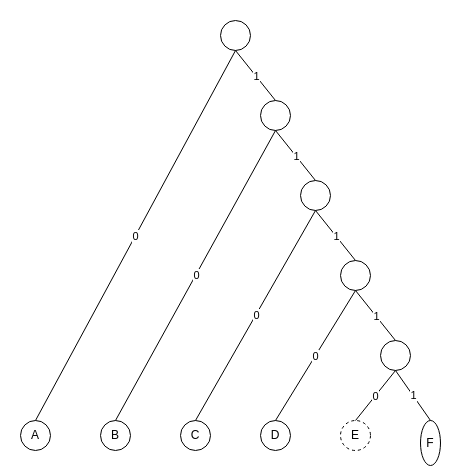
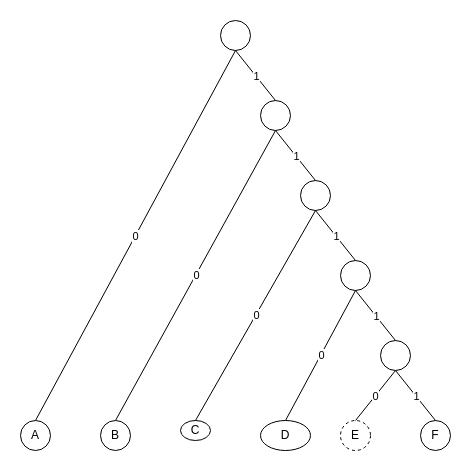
- <mxCell id="4" value="C" style="ellipse;whiteSpace=wrap;html=1;aspect=fixed;" vertex="1" parent="1"><mxGeometry x="180" y="420" width="30" height="30" as="geometry" /></mxCell>
+ <mxCell id="4" value="C" style="ellipse;whiteSpace=wrap;html=1;aspect=fixed;" vertex="1" parent="1"><mxGeometry x="180" y="420" width="30" height="20" as="geometry" /></mxCell>
- <mxCell id="5" value="D" style="ellipse;whiteSpace=wrap;html=1;aspect=fixed;" vertex="1" parent="1"><mxGeometry x="260" y="420" width="30" height="30" as="geometry" /></mxCell>
+ <mxCell id="5" value="D" style="ellipse;whiteSpace=wrap;html=1;aspect=fixed;" vertex="1" parent="1"><mxGeometry x="260" y="420" width="50" height="30" as="geometry" /></mxCell>
- <mxCell id="7" value="F" style="ellipse;whiteSpace=wrap;html=1;aspect=fixed;" vertex="1" parent="1"><mxGeometry x="420" y="420" width="20" height="45" as="geometry" /></mxCell>
+ <mxCell id="7" value="F" style="ellipse;whiteSpace=wrap;html=1;aspect=fixed;" vertex="1" parent="1"><mxGeometry x="420" y="420" width="30" height="30" as="geometry" /></mxCell>
